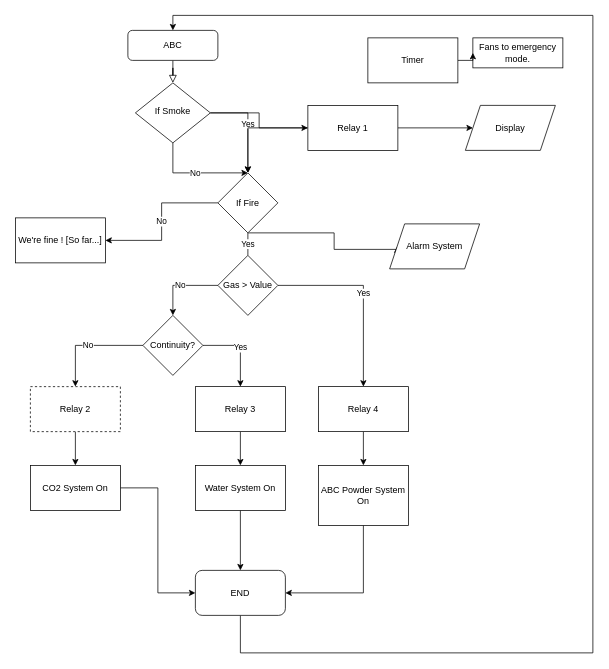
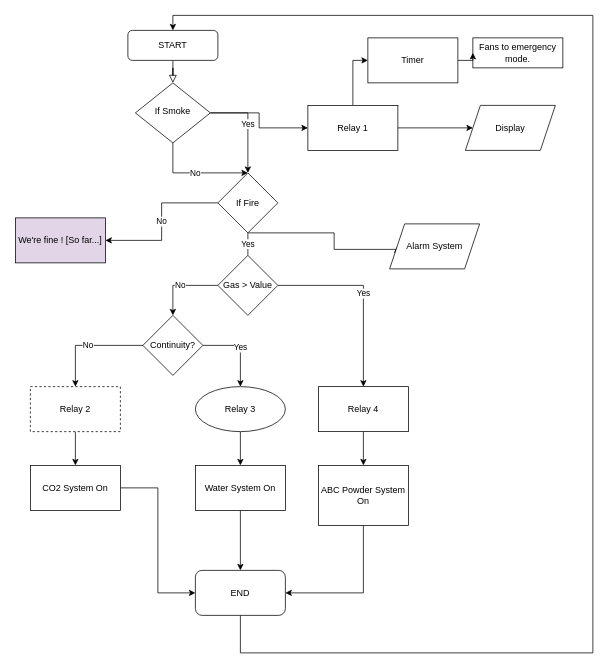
- <mxCell id="3" value="ABC" style="rounded=1;whiteSpace=wrap;html=1;fontSize=12;glass=0;strokeWidth=1;shadow=0;" parent="1" vertex="1"><mxGeometry x="170" y="40" width="120" height="40" as="geometry" /></mxCell>
+ <mxCell id="3" value="START" style="rounded=1;whiteSpace=wrap;html=1;fontSize=12;glass=0;strokeWidth=1;shadow=0;" parent="1" vertex="1"><mxGeometry x="170" y="40" width="120" height="40" as="geometry" /></mxCell>
- <mxCell id="9" style="edgeStyle=orthogonalEdgeStyle;rounded=0;orthogonalLoop=1;jettySize=auto;html=1;" edge="1" parent="1" source="10" target="16"><mxGeometry relative="1" as="geometry" /></mxCell>
+ <mxCell id="9" style="edgeStyle=orthogonalEdgeStyle;rounded=0;orthogonalLoop=1;jettySize=auto;html=1;entryX=0;entryY=0.5;entryDx=0;entryDy=0;" edge="1" parent="1" source="10" target="37"><mxGeometry relative="1" as="geometry" /></mxCell>
- <mxCell id="17" value="We're fine ! [So far...]" style="rounded=0;whiteSpace=wrap;html=1;" vertex="1" parent="1"><mxGeometry x="20" y="290" width="120" height="60" as="geometry" /></mxCell>
+ <mxCell id="17" value="We're fine ! [So far...]" style="rounded=0;whiteSpace=wrap;html=1;fillColor=#e1d5e7;" vertex="1" parent="1"><mxGeometry x="20" y="290" width="120" height="60" as="geometry" /></mxCell>
- <mxCell id="29" value="Relay 3" style="rounded=0;whiteSpace=wrap;html=1;" vertex="1" parent="1"><mxGeometry x="260" y="515" width="120" height="60" as="geometry" /></mxCell>
+ <mxCell id="29" value="Relay 3" style="ellipse;whiteSpace=wrap;html=1;" vertex="1" parent="1"><mxGeometry x="260" y="515" width="120" height="60" as="geometry" /></mxCell>
